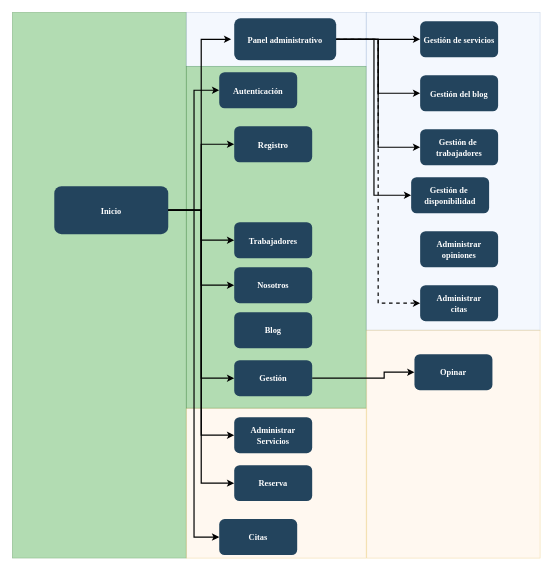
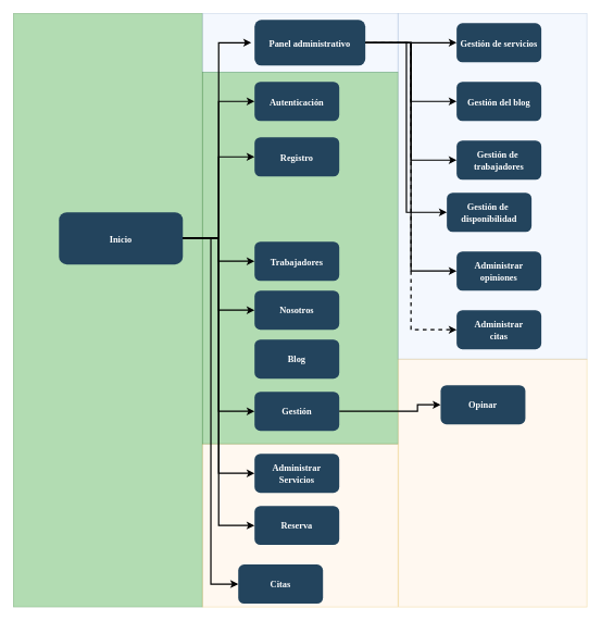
- <mxCell id="9" value="Autenticación" style="rounded=1;fillColor=#23445D;gradientColor=none;strokeColor=none;fontColor=#FFFFFF;fontStyle=1;fontFamily=Tahoma;fontSize=14" parent="1" vertex="1"><mxGeometry x="365" y="120" width="130" height="60" as="geometry" /></mxCell>
+ <mxCell id="9" value="Autenticación" style="rounded=1;fillColor=#23445D;gradientColor=none;strokeColor=none;fontColor=#FFFFFF;fontStyle=1;fontFamily=Tahoma;fontSize=14" parent="1" vertex="1"><mxGeometry x="390" y="125" width="130" height="60" as="geometry" /></mxCell>
- <mxCell id="7" value="Inicio" style="rounded=1;fillColor=#23445D;gradientColor=none;strokeColor=none;fontColor=#FFFFFF;fontStyle=1;fontFamily=Tahoma;fontSize=14" parent="1" vertex="1"><mxGeometry x="90" y="310" width="190" height="80" as="geometry" /></mxCell>
+ <mxCell id="7" value="Inicio" style="rounded=1;fillColor=#23445D;gradientColor=none;strokeColor=none;fontColor=#FFFFFF;fontStyle=1;fontFamily=Tahoma;fontSize=14" parent="1" vertex="1"><mxGeometry x="90" y="325" width="190" height="80" as="geometry" /></mxCell>
+ <mxCell id="30" value="" style="edgeStyle=elbowEdgeStyle;strokeWidth=2;rounded=0;exitX=1;exitY=0.5;exitDx=0;exitDy=0;entryX=0;entryY=0.5;entryDx=0;entryDy=0;" edge="1" parent="1" source="8" target="34"><mxGeometry x="347" y="225.5" width="100" height="100" as="geometry"><mxPoint x="599" y="5" as="sourcePoint" /><mxPoint x="710" y="20" as="targetPoint" /></mxGeometry></mxCell>
- <mxCell id="40" value="Opinar" style="rounded=1;fillColor=#23445D;gradientColor=none;strokeColor=none;fontColor=#FFFFFF;fontStyle=1;fontFamily=Tahoma;fontSize=14" vertex="1" parent="1"><mxGeometry x="690.5" y="590" width="130" height="60" as="geometry" /></mxCell>
+ <mxCell id="40" value="Opinar" style="rounded=1;fillColor=#23445D;gradientColor=none;strokeColor=none;fontColor=#FFFFFF;fontStyle=1;fontFamily=Tahoma;fontSize=14" vertex="1" parent="1"><mxGeometry x="675.5" y="590" width="130" height="60" as="geometry" /></mxCell>
